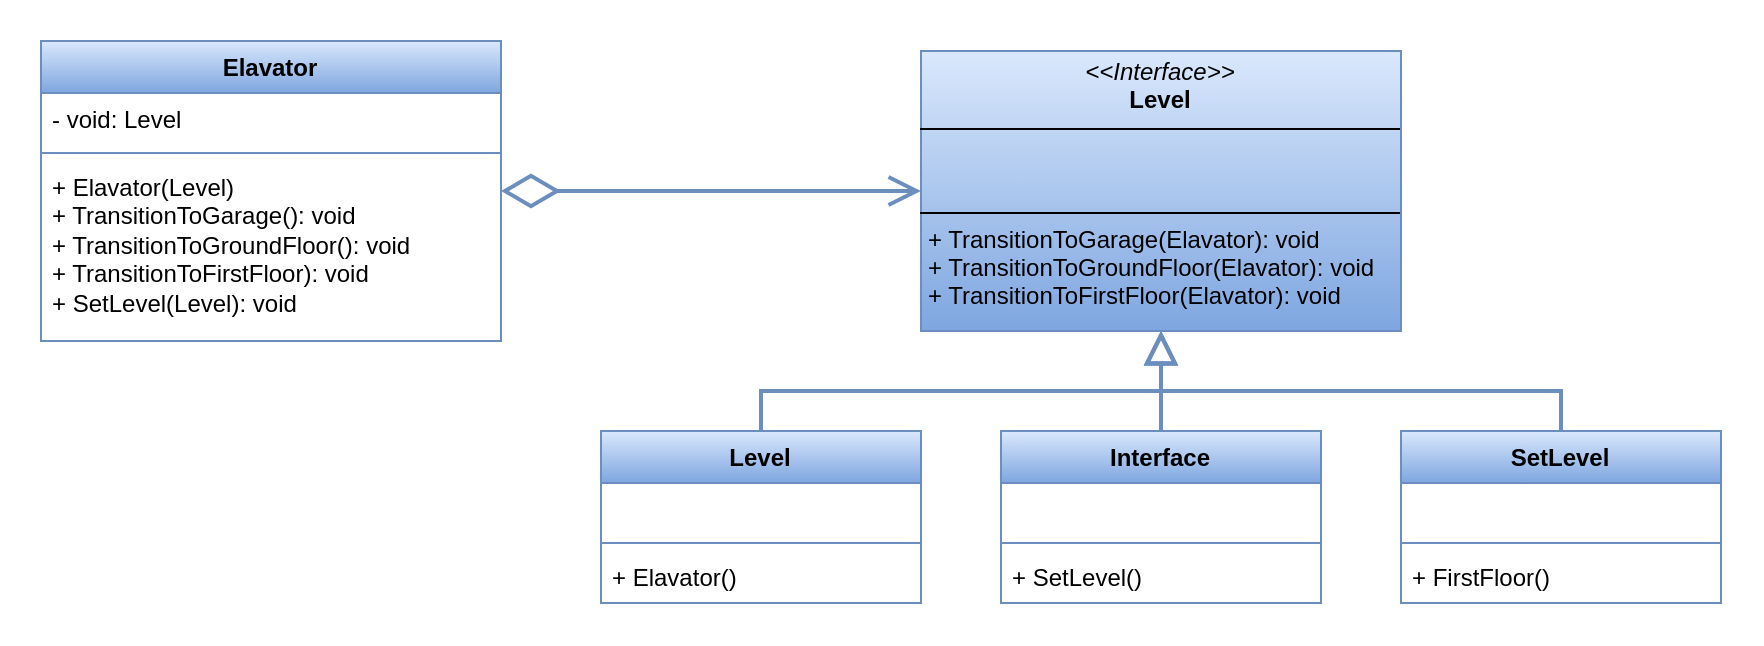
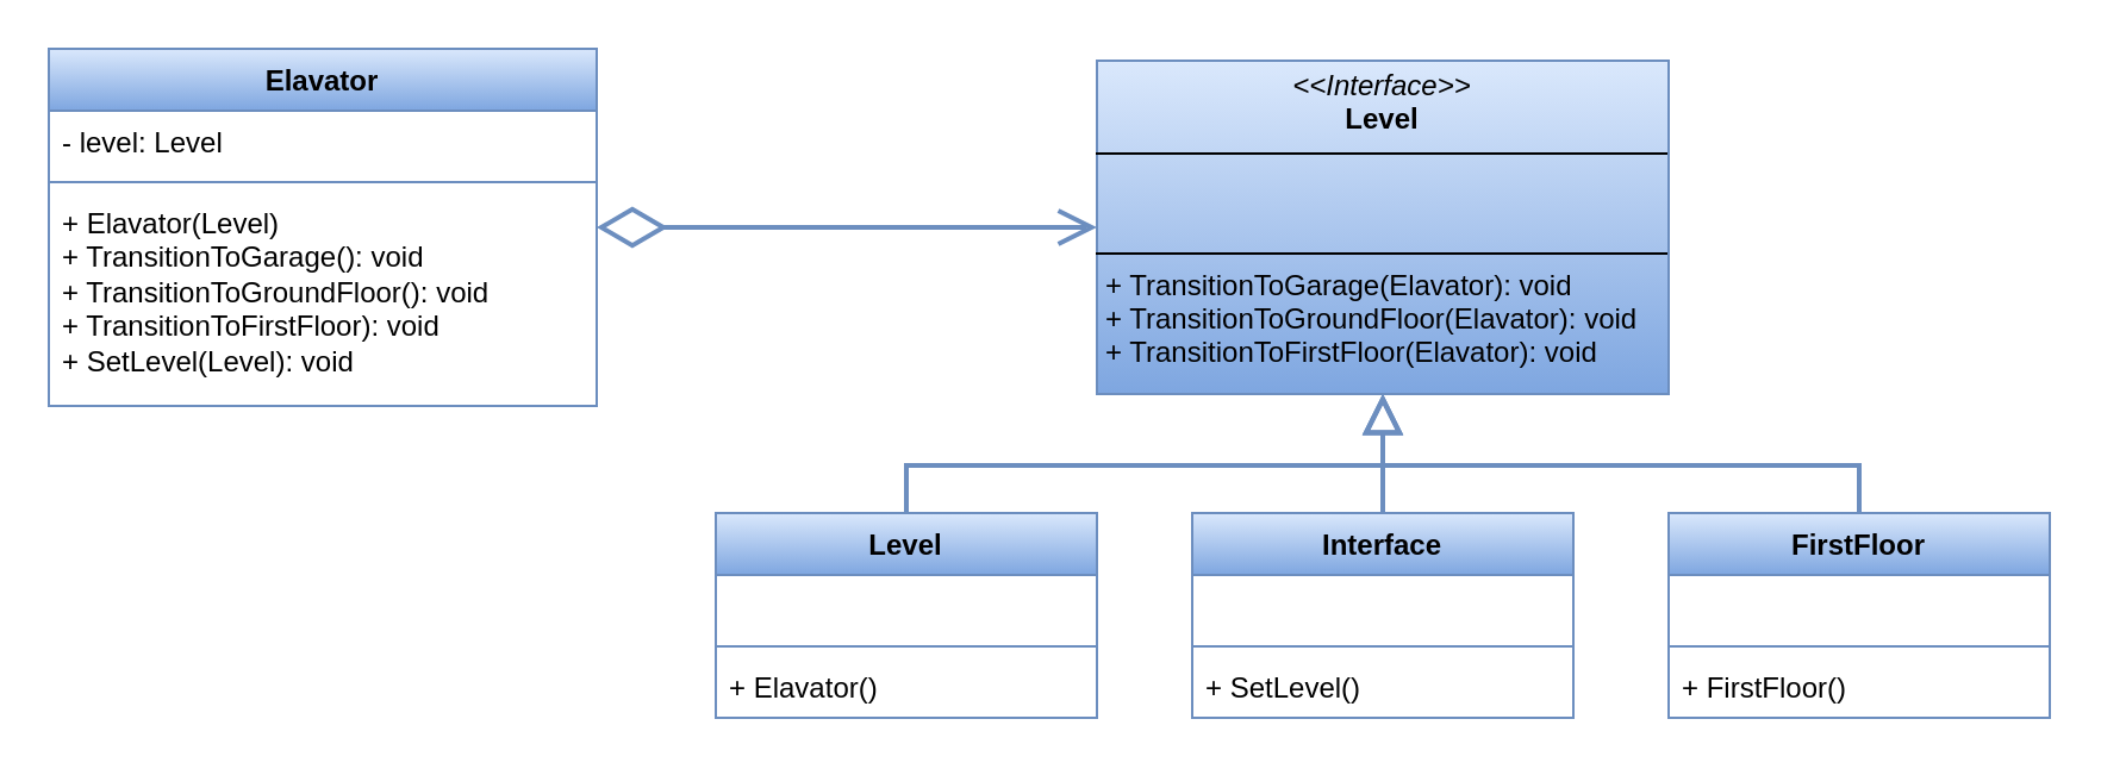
- <mxCell id="19" value="- void: Level" style="text;strokeColor=none;fillColor=none;align=left;verticalAlign=top;spacingLeft=4;spacingRight=4;overflow=hidden;rotatable=0;points=[[0,0.5],[1,0.5]];portConstraint=eastwest;whiteSpace=wrap;html=1;" vertex="1" parent="18"><mxGeometry y="26" width="230" height="26" as="geometry" /></mxCell>
+ <mxCell id="19" value="- level: Level" style="text;strokeColor=none;fillColor=none;align=left;verticalAlign=top;spacingLeft=4;spacingRight=4;overflow=hidden;rotatable=0;points=[[0,0.5],[1,0.5]];portConstraint=eastwest;whiteSpace=wrap;html=1;" vertex="1" parent="18"><mxGeometry y="26" width="230" height="26" as="geometry" /></mxCell>
- <mxCell id="12" value="SetLevel" style="swimlane;fontStyle=1;align=center;verticalAlign=top;childLayout=stackLayout;horizontal=1;startSize=26;horizontalStack=0;resizeParent=1;resizeParentMax=0;resizeLast=0;collapsible=1;marginBottom=0;whiteSpace=wrap;html=1;fillColor=#dae8fc;gradientColor=#7ea6e0;strokeColor=#6c8ebf;" vertex="1" parent="1"><mxGeometry x="700" y="215" width="160" height="86" as="geometry" /></mxCell>
+ <mxCell id="12" value="FirstFloor" style="swimlane;fontStyle=1;align=center;verticalAlign=top;childLayout=stackLayout;horizontal=1;startSize=26;horizontalStack=0;resizeParent=1;resizeParentMax=0;resizeLast=0;collapsible=1;marginBottom=0;whiteSpace=wrap;html=1;fillColor=#dae8fc;gradientColor=#7ea6e0;strokeColor=#6c8ebf;" vertex="1" parent="1"><mxGeometry x="700" y="215" width="160" height="86" as="geometry" /></mxCell>
